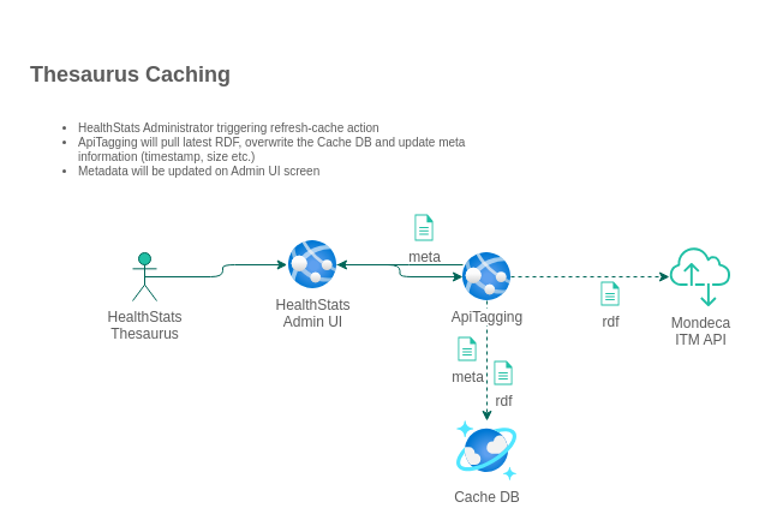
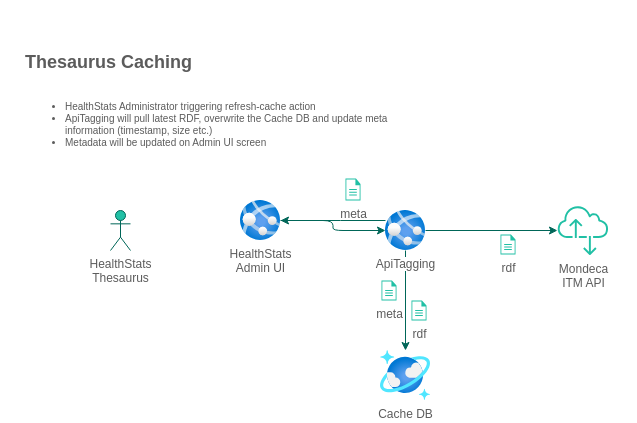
- <mxCell id="2" value="" style="edgeStyle=orthogonalEdgeStyle;orthogonalLoop=1;jettySize=auto;html=1;exitX=0.5;exitY=0.5;exitDx=0;exitDy=0;exitPerimeter=0;entryX=-0.033;entryY=0.5;entryDx=0;entryDy=0;entryPerimeter=0;fillColor=#21C0A5;strokeColor=#006658;fontColor=#5C5C5C;" edge="1" parent="1" source="3" target="5"><mxGeometry relative="1" as="geometry" /></mxCell>
- <mxCell id="8" value="" style="edgeStyle=orthogonalEdgeStyle;curved=0;rounded=1;sketch=0;orthogonalLoop=1;jettySize=auto;html=1;strokeColor=#006658;fillColor=#21C0A5;fontColor=#5C5C5C;dashed=1;" edge="1" parent="1" source="10" target="12"><mxGeometry relative="1" as="geometry" /></mxCell>
+ <mxCell id="8" value="" style="edgeStyle=orthogonalEdgeStyle;curved=0;rounded=1;sketch=0;orthogonalLoop=1;jettySize=auto;html=1;strokeColor=#006658;fillColor=#21C0A5;fontColor=#5C5C5C;" edge="1" parent="1" source="10" target="12"><mxGeometry relative="1" as="geometry" /></mxCell>
- <mxCell id="7" value="" style="edgeStyle=orthogonalEdgeStyle;orthogonalLoop=1;jettySize=auto;html=1;fillColor=#21C0A5;strokeColor=#006658;fontColor=#5C5C5C;dashed=1;" edge="1" parent="1" source="10" target="6"><mxGeometry relative="1" as="geometry" /></mxCell>
+ <mxCell id="7" value="" style="edgeStyle=orthogonalEdgeStyle;orthogonalLoop=1;jettySize=auto;html=1;fillColor=#21C0A5;strokeColor=#006658;fontColor=#5C5C5C;" edge="1" parent="1" source="10" target="6"><mxGeometry relative="1" as="geometry" /></mxCell>
